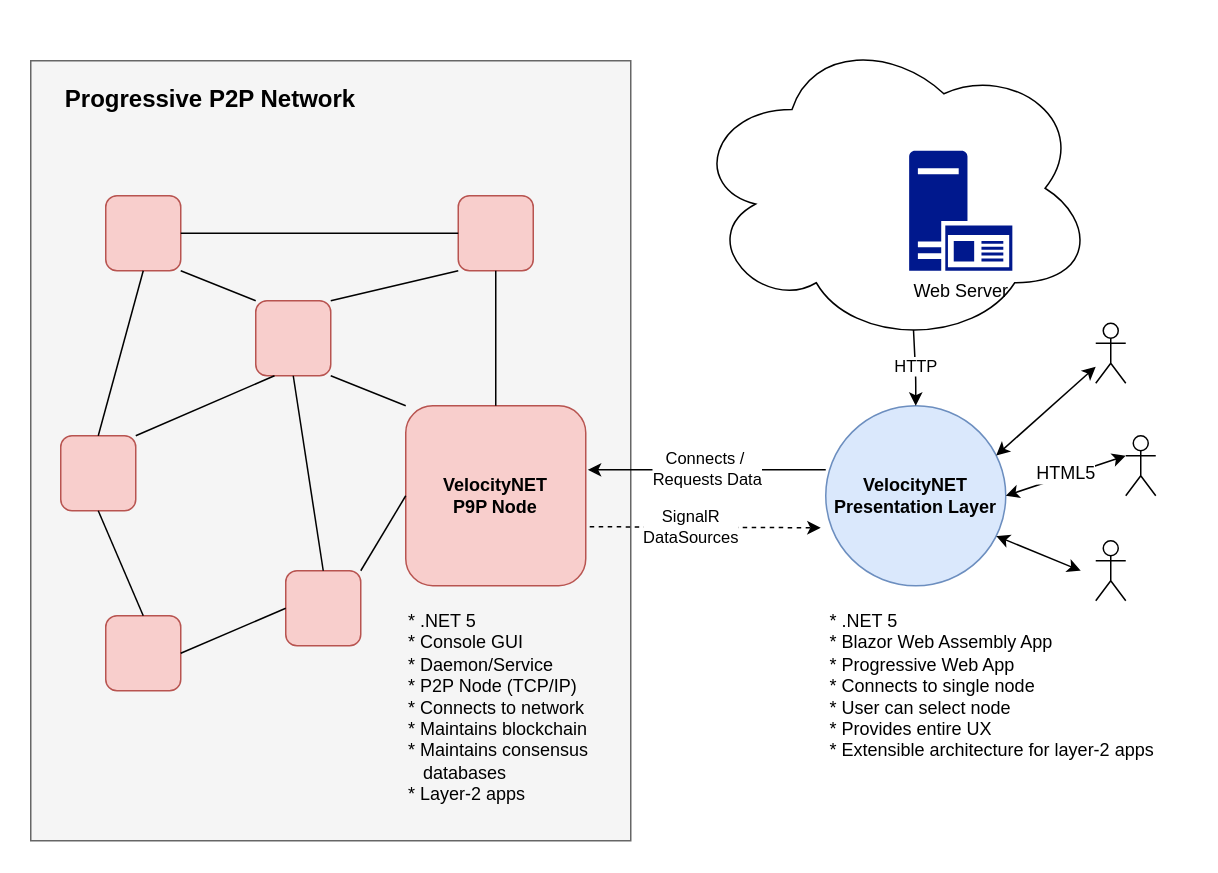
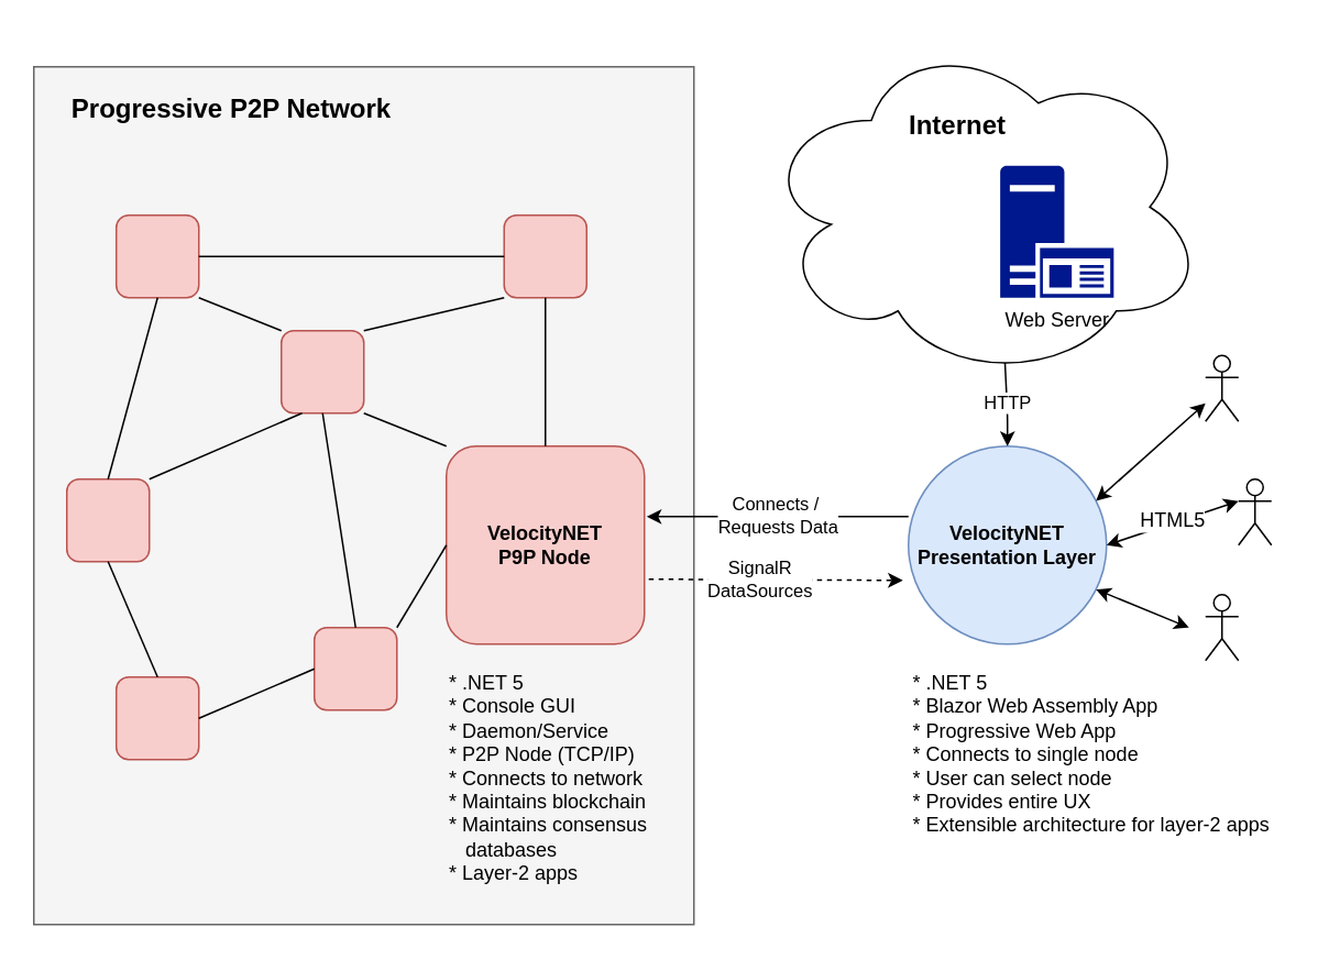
+ <mxCell id="34" value="Internet" style="text;html=1;strokeColor=none;fillColor=none;align=center;verticalAlign=middle;whiteSpace=wrap;rounded=0;fontStyle=1;fontSize=16;" vertex="1" parent="1"><mxGeometry x="540" y="60" width="80" height="30" as="geometry" /></mxCell>
